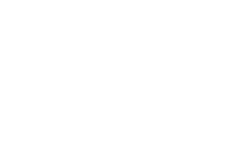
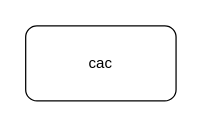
+ <mxCell id="2" value="cac" style="rounded=1;whiteSpace=wrap;html=1;" vertex="1" parent="1"><mxGeometry x="20" y="20" width="120" height="60" as="geometry" /></mxCell>
